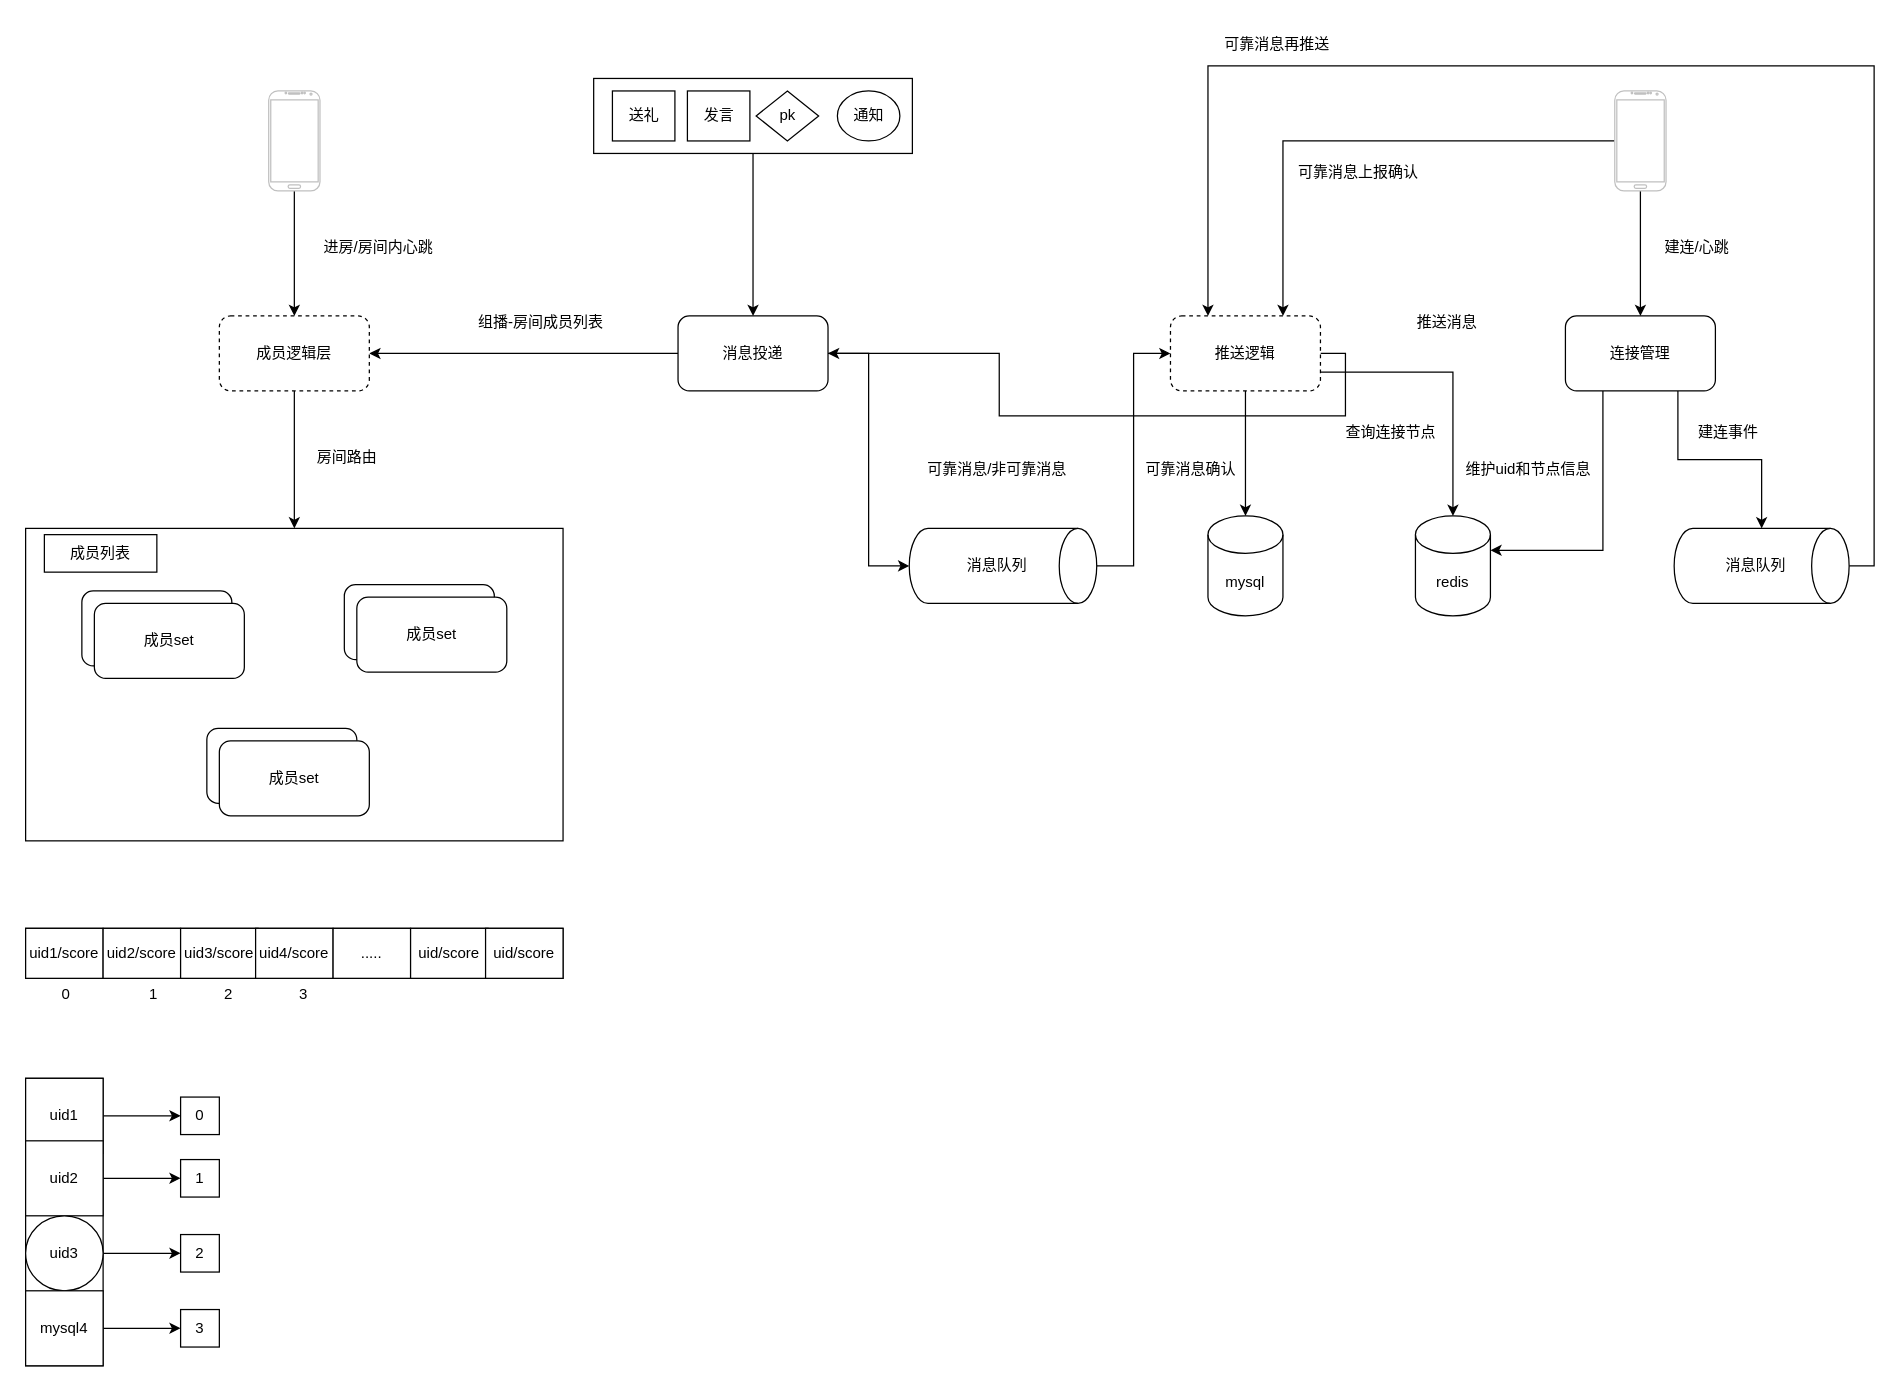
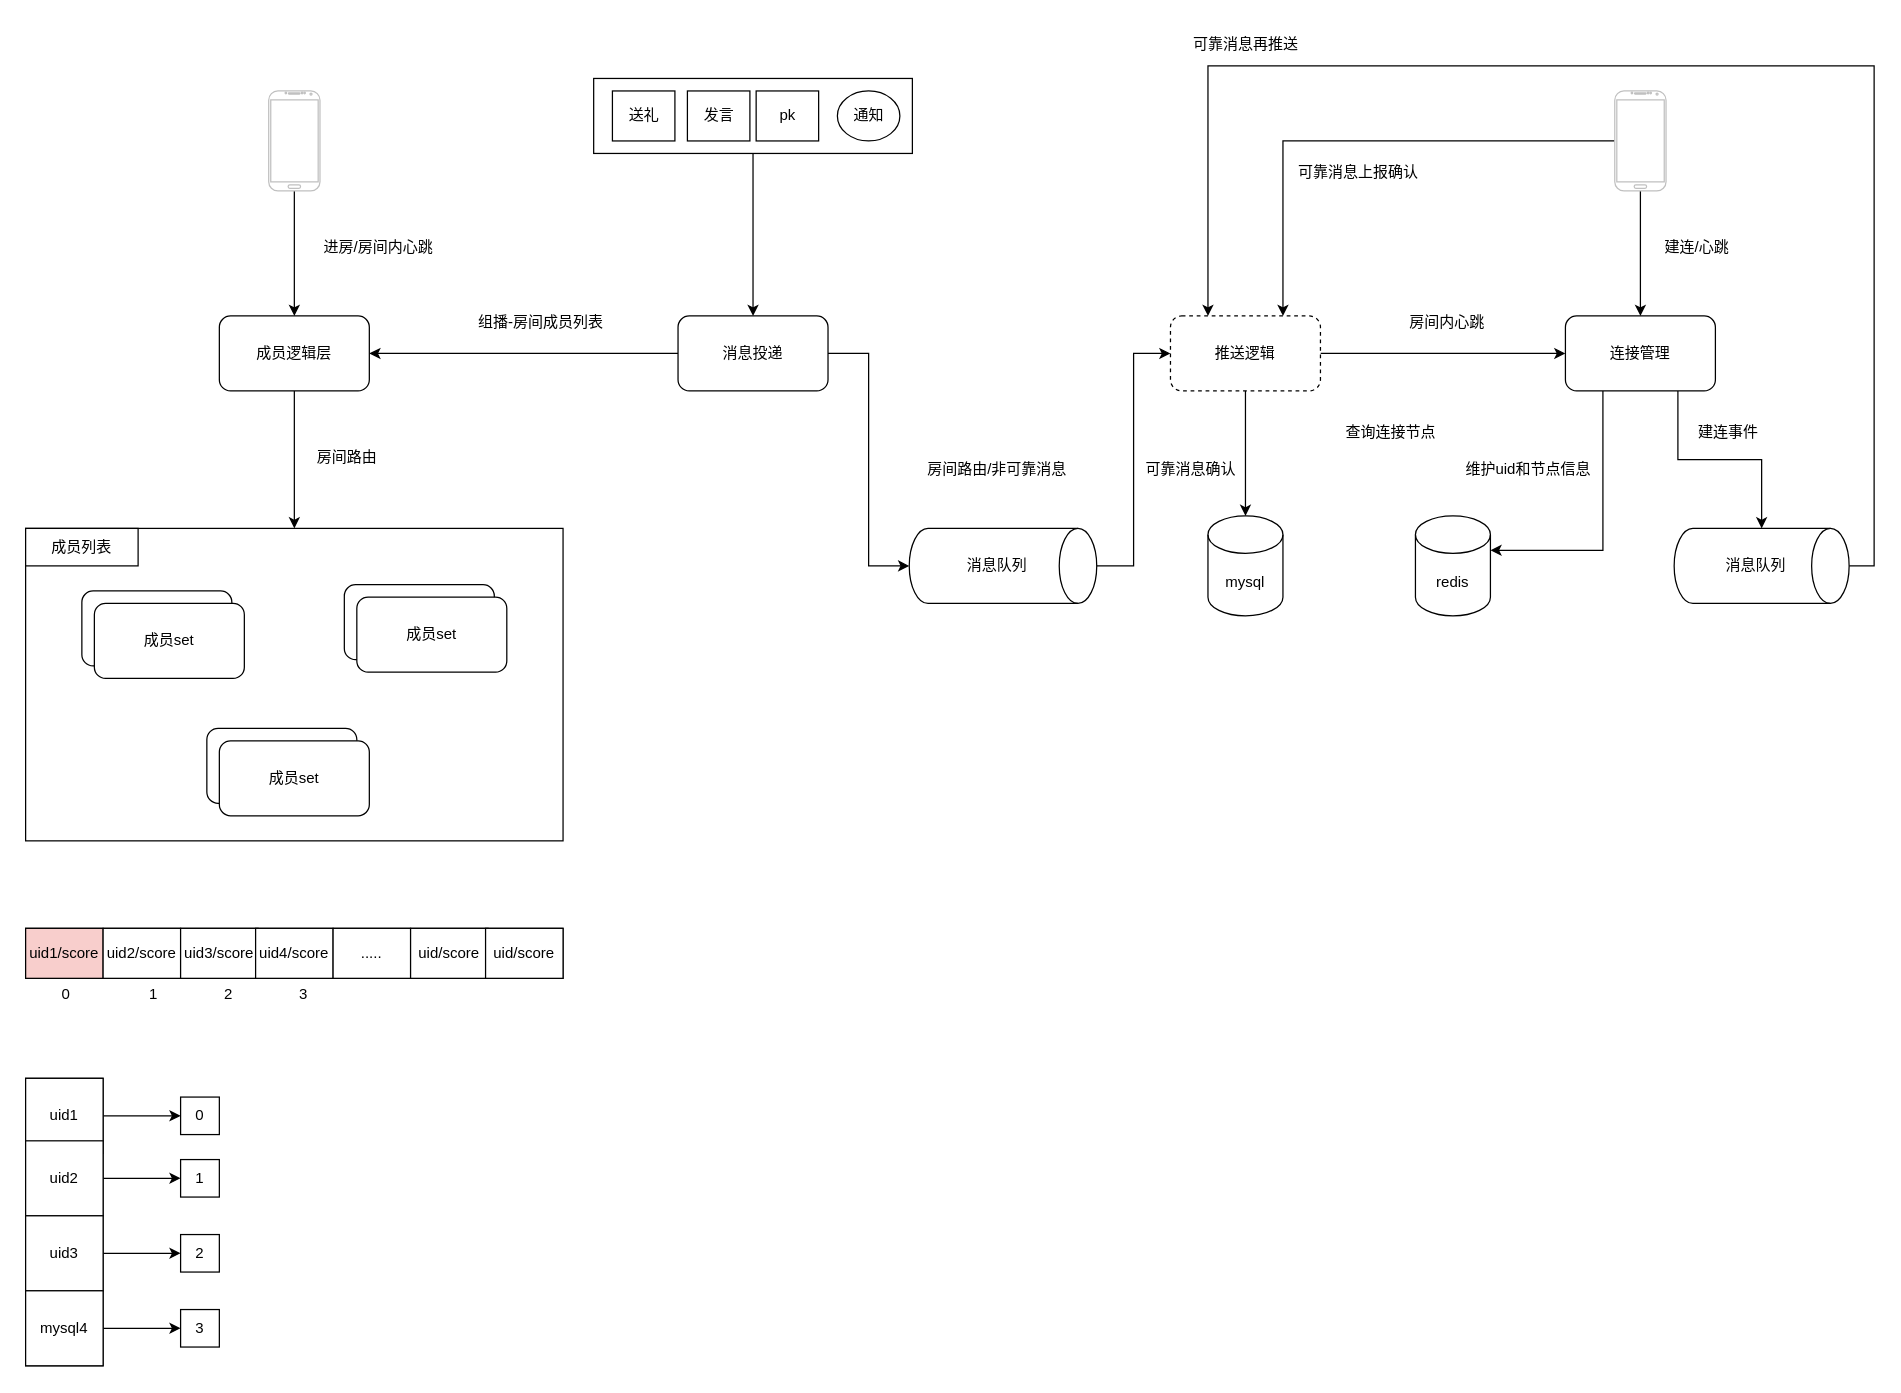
- <mxCell id="52" value="可靠消息再推送" style="text;html=1;align=center;verticalAlign=middle;resizable=0;points=[];autosize=1;strokeColor=none;fillColor=none;" vertex="1" parent="1"><mxGeometry x="966" y="20" width="110" height="30" as="geometry" /></mxCell>
+ <mxCell id="52" value="可靠消息再推送" style="text;html=1;align=center;verticalAlign=middle;resizable=0;points=[];autosize=1;strokeColor=none;fillColor=none;" vertex="1" parent="1"><mxGeometry x="941" y="20" width="110" height="30" as="geometry" /></mxCell>
- <mxCell id="39" value="pk" style="rhombus;whiteSpace=wrap;html=1;" parent="1" vertex="1"><mxGeometry x="604.5" y="72" width="50" height="40" as="geometry" /></mxCell>
+ <mxCell id="39" value="pk" style="rounded=0;whiteSpace=wrap;html=1;" parent="1" vertex="1"><mxGeometry x="604.5" y="72" width="50" height="40" as="geometry" /></mxCell>
- <mxCell id="31" value="推送消息" style="text;html=1;align=center;verticalAlign=middle;resizable=0;points=[];autosize=1;strokeColor=none;fillColor=none;" parent="1" vertex="1"><mxGeometry x="1122" y="242" width="70" height="30" as="geometry" /></mxCell>
+ <mxCell id="31" value="房间内心跳" style="text;html=1;align=center;verticalAlign=middle;resizable=0;points=[];autosize=1;strokeColor=none;fillColor=none;" parent="1" vertex="1"><mxGeometry x="1122" y="242" width="70" height="30" as="geometry" /></mxCell>
- <mxCell id="20" value="成员逻辑层" style="rounded=1;whiteSpace=wrap;html=1;dashed=1;" parent="1" vertex="1"><mxGeometry x="175" y="252" width="120" height="60" as="geometry" /></mxCell>
+ <mxCell id="20" value="成员逻辑层" style="rounded=1;whiteSpace=wrap;html=1;" parent="1" vertex="1"><mxGeometry x="175" y="252" width="120" height="60" as="geometry" /></mxCell>
- <mxCell id="42" style="edgeStyle=orthogonalEdgeStyle;rounded=0;orthogonalLoop=1;jettySize=auto;html=1;exitX=1;exitY=0.75;exitDx=0;exitDy=0;entryX=0.5;entryY=0;entryDx=0;entryDy=0;entryPerimeter=0;" parent="1" source="5" target="27" edge="1"><mxGeometry relative="1" as="geometry" /></mxCell>
- <mxCell id="4" style="edgeStyle=orthogonalEdgeStyle;rounded=0;orthogonalLoop=1;jettySize=auto;html=1;exitX=1;exitY=0.5;exitDx=0;exitDy=0;" parent="1" source="5" target="7" edge="1"><mxGeometry relative="1" as="geometry" /></mxCell>
+ <mxCell id="4" style="edgeStyle=orthogonalEdgeStyle;rounded=0;orthogonalLoop=1;jettySize=auto;html=1;exitX=1;exitY=0.5;exitDx=0;exitDy=0;entryX=0;entryY=0.5;entryDx=0;entryDy=0;" parent="1" source="5" target="3" edge="1"><mxGeometry relative="1" as="geometry" /></mxCell>
- <mxCell id="41" value="可靠消息/非可靠消息" style="text;html=1;align=center;verticalAlign=middle;resizable=0;points=[];autosize=1;strokeColor=none;fillColor=none;" parent="1" vertex="1"><mxGeometry x="732" y="360" width="130" height="30" as="geometry" /></mxCell>
+ <mxCell id="41" value="房间路由/非可靠消息" style="text;html=1;align=center;verticalAlign=middle;resizable=0;points=[];autosize=1;strokeColor=none;fillColor=none;" parent="1" vertex="1"><mxGeometry x="732" y="360" width="130" height="30" as="geometry" /></mxCell>
- <mxCell id="18" value="成员列表" style="rounded=0;whiteSpace=wrap;html=1;" parent="1" vertex="1"><mxGeometry x="35" y="427" width="90" height="30" as="geometry" /></mxCell>
+ <mxCell id="18" value="成员列表" style="rounded=0;whiteSpace=wrap;html=1;" parent="1" vertex="1"><mxGeometry x="20" y="422" width="90" height="30" as="geometry" /></mxCell>
- <mxCell id="54" value="uid1/score" style="rounded=0;whiteSpace=wrap;html=1;" vertex="1" parent="1"><mxGeometry x="20" y="742" width="62" height="40" as="geometry" /></mxCell>
+ <mxCell id="54" value="uid1/score" style="rounded=0;whiteSpace=wrap;html=1;fillColor=#f8cecc;" vertex="1" parent="1"><mxGeometry x="20" y="742" width="62" height="40" as="geometry" /></mxCell>
- <mxCell id="67" value="uid3" style="ellipse;whiteSpace=wrap;html=1;" vertex="1" parent="1"><mxGeometry x="20" y="972" width="62" height="60" as="geometry" /></mxCell>
+ <mxCell id="67" value="uid3" style="rounded=0;whiteSpace=wrap;html=1;" vertex="1" parent="1"><mxGeometry x="20" y="972" width="62" height="60" as="geometry" /></mxCell>
